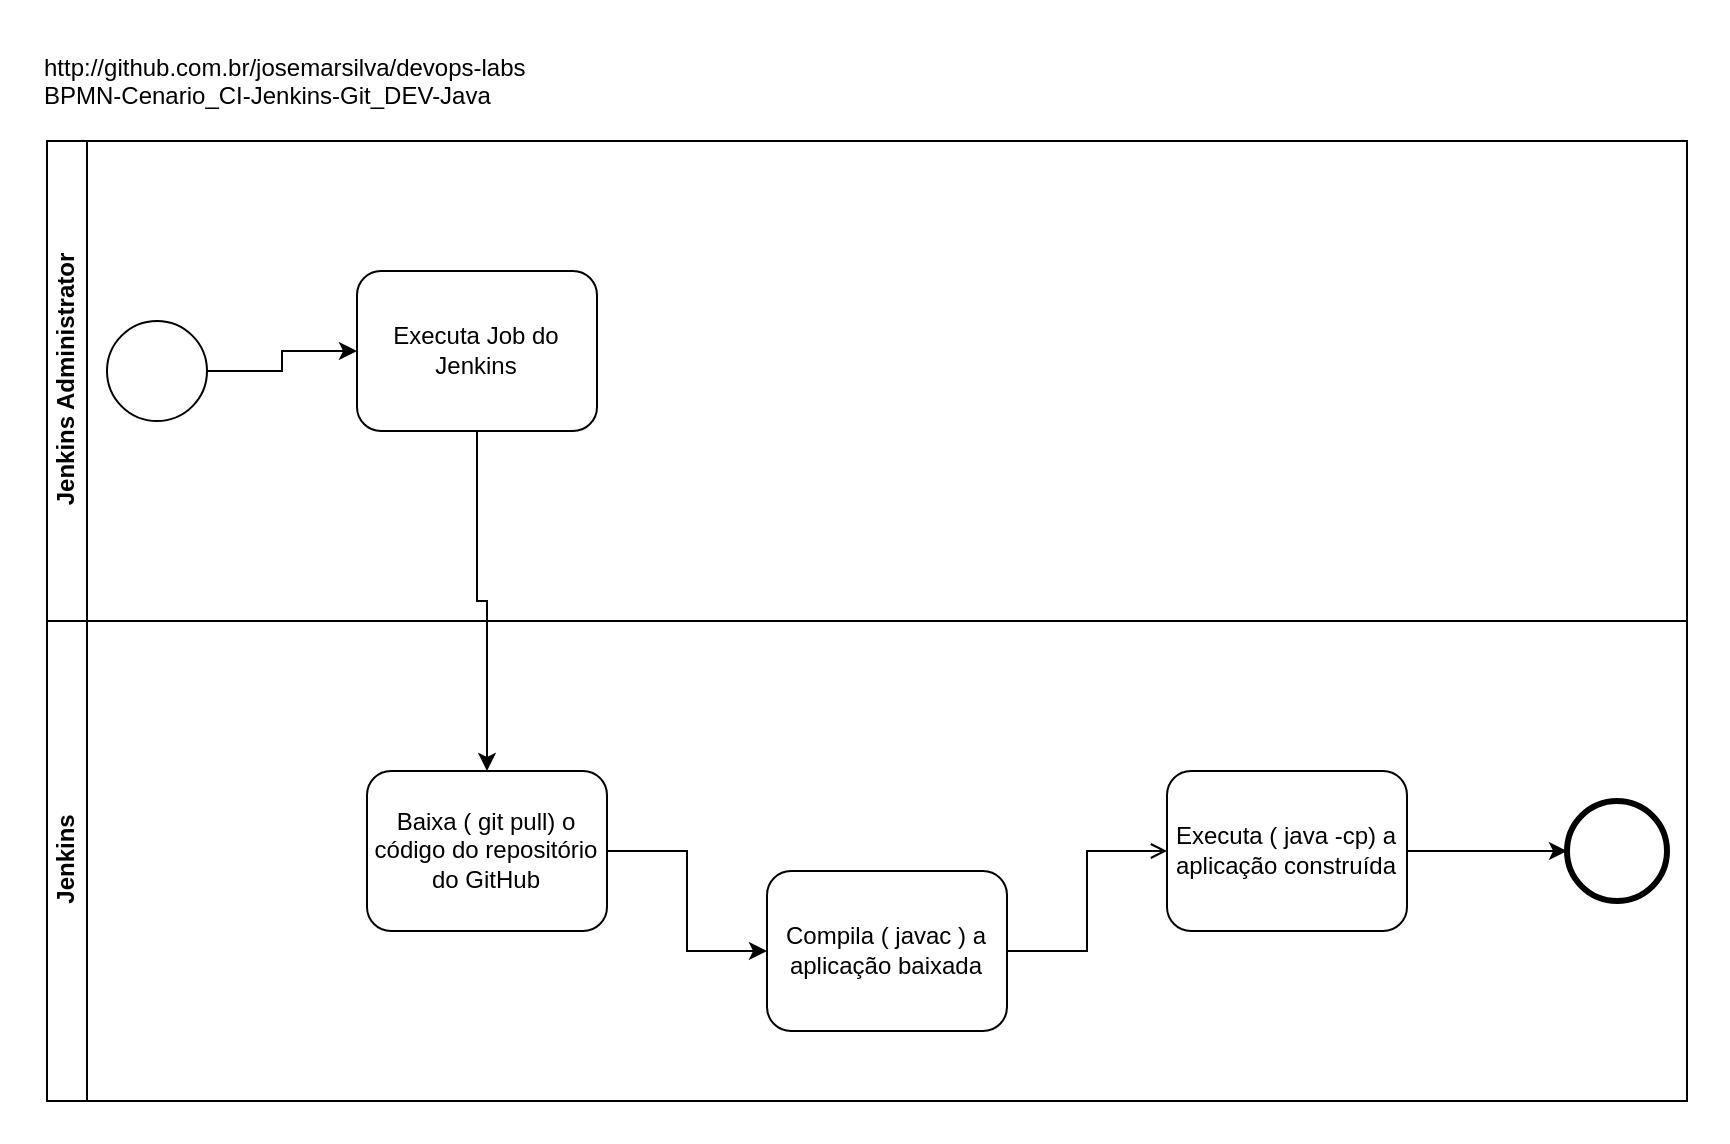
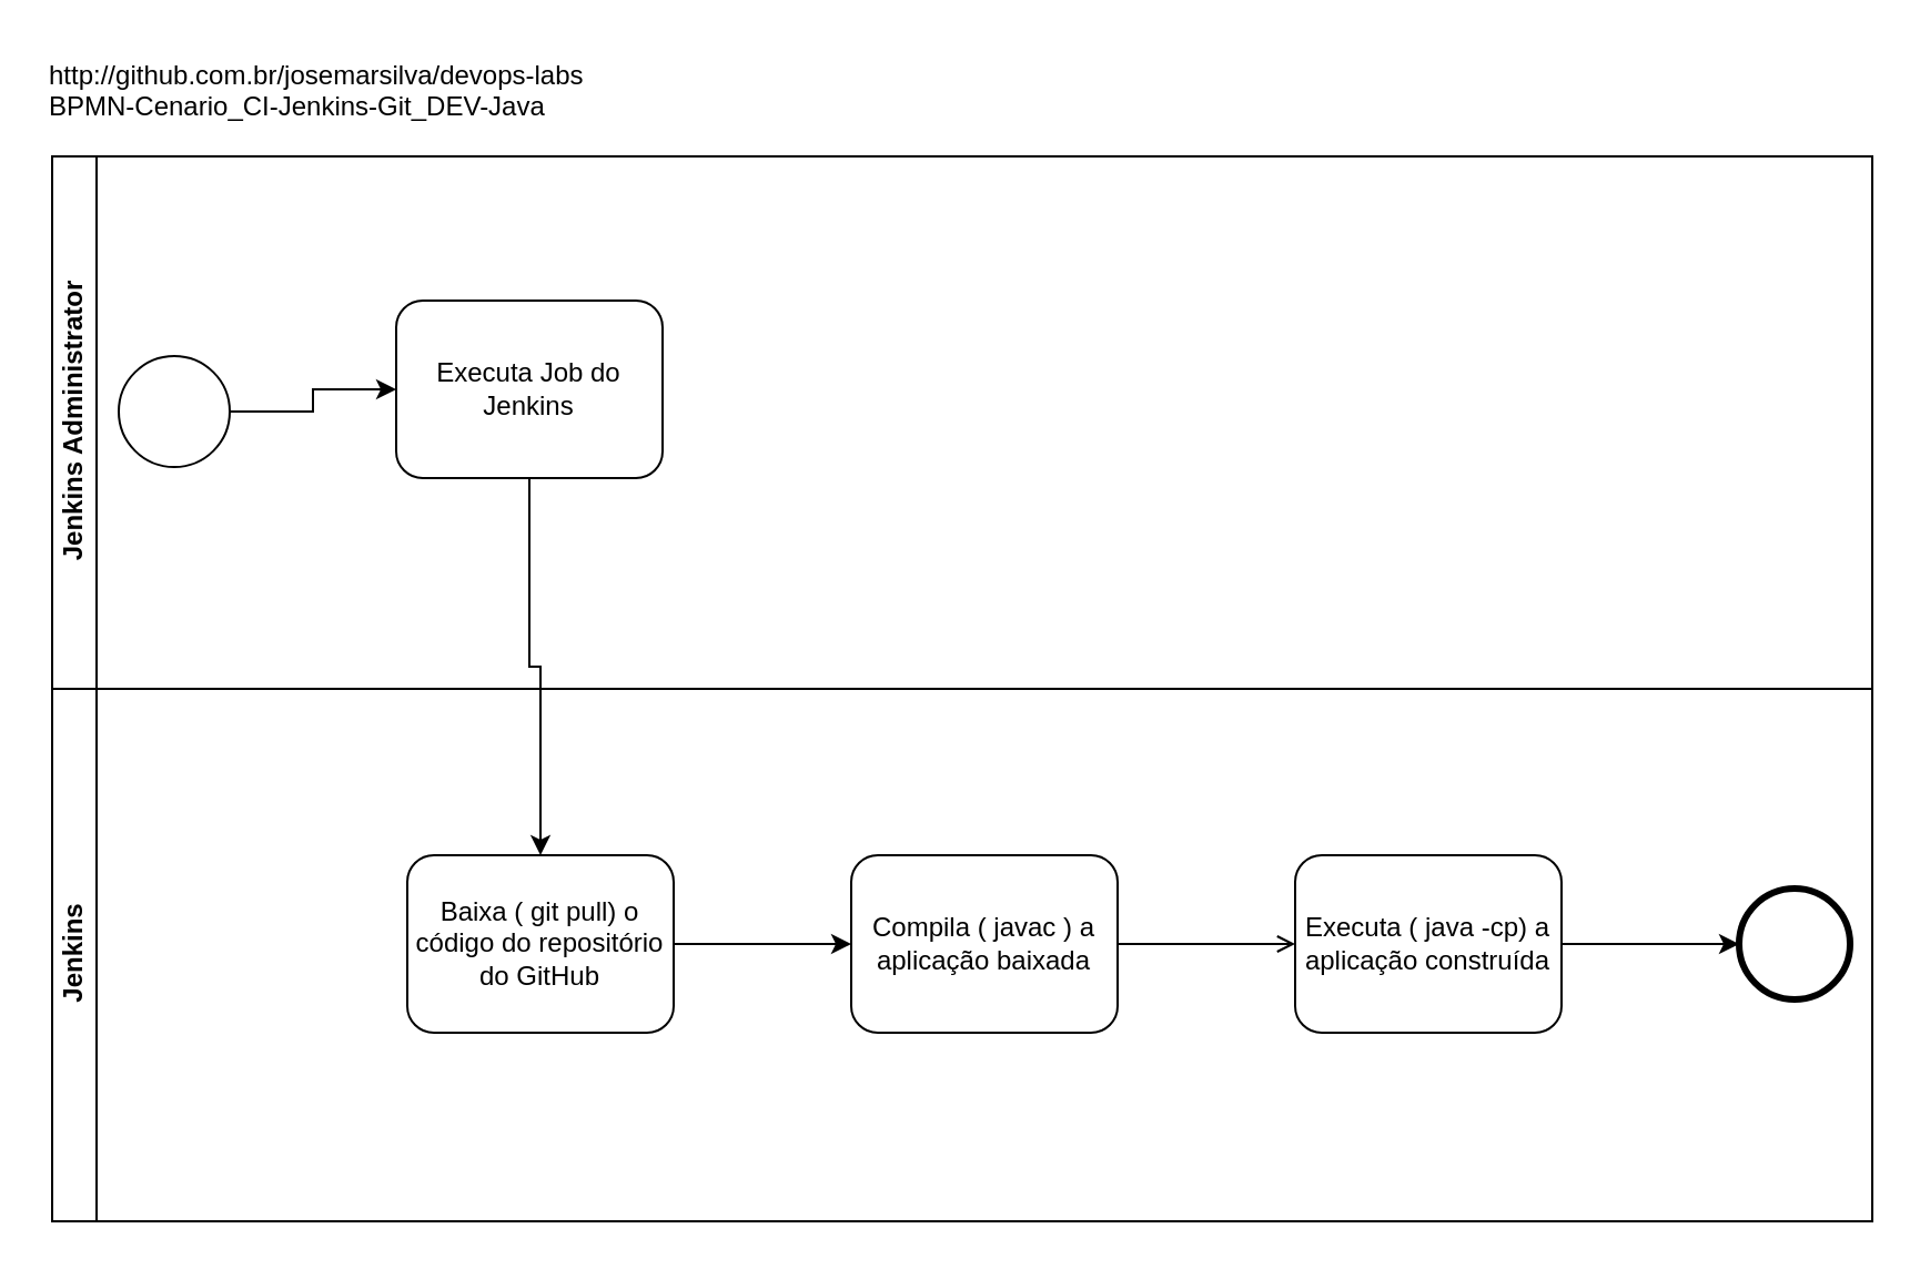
- <mxCell id="11" value="Compila ( javac ) a aplicação baixada" style="shape=ext;rounded=1;html=1;whiteSpace=wrap;" vertex="1" parent="7"><mxGeometry x="360" y="125" width="120" height="80" as="geometry" /></mxCell>
+ <mxCell id="11" value="Compila ( javac ) a aplicação baixada" style="shape=ext;rounded=1;html=1;whiteSpace=wrap;" vertex="1" parent="7"><mxGeometry x="360" y="75" width="120" height="80" as="geometry" /></mxCell>
